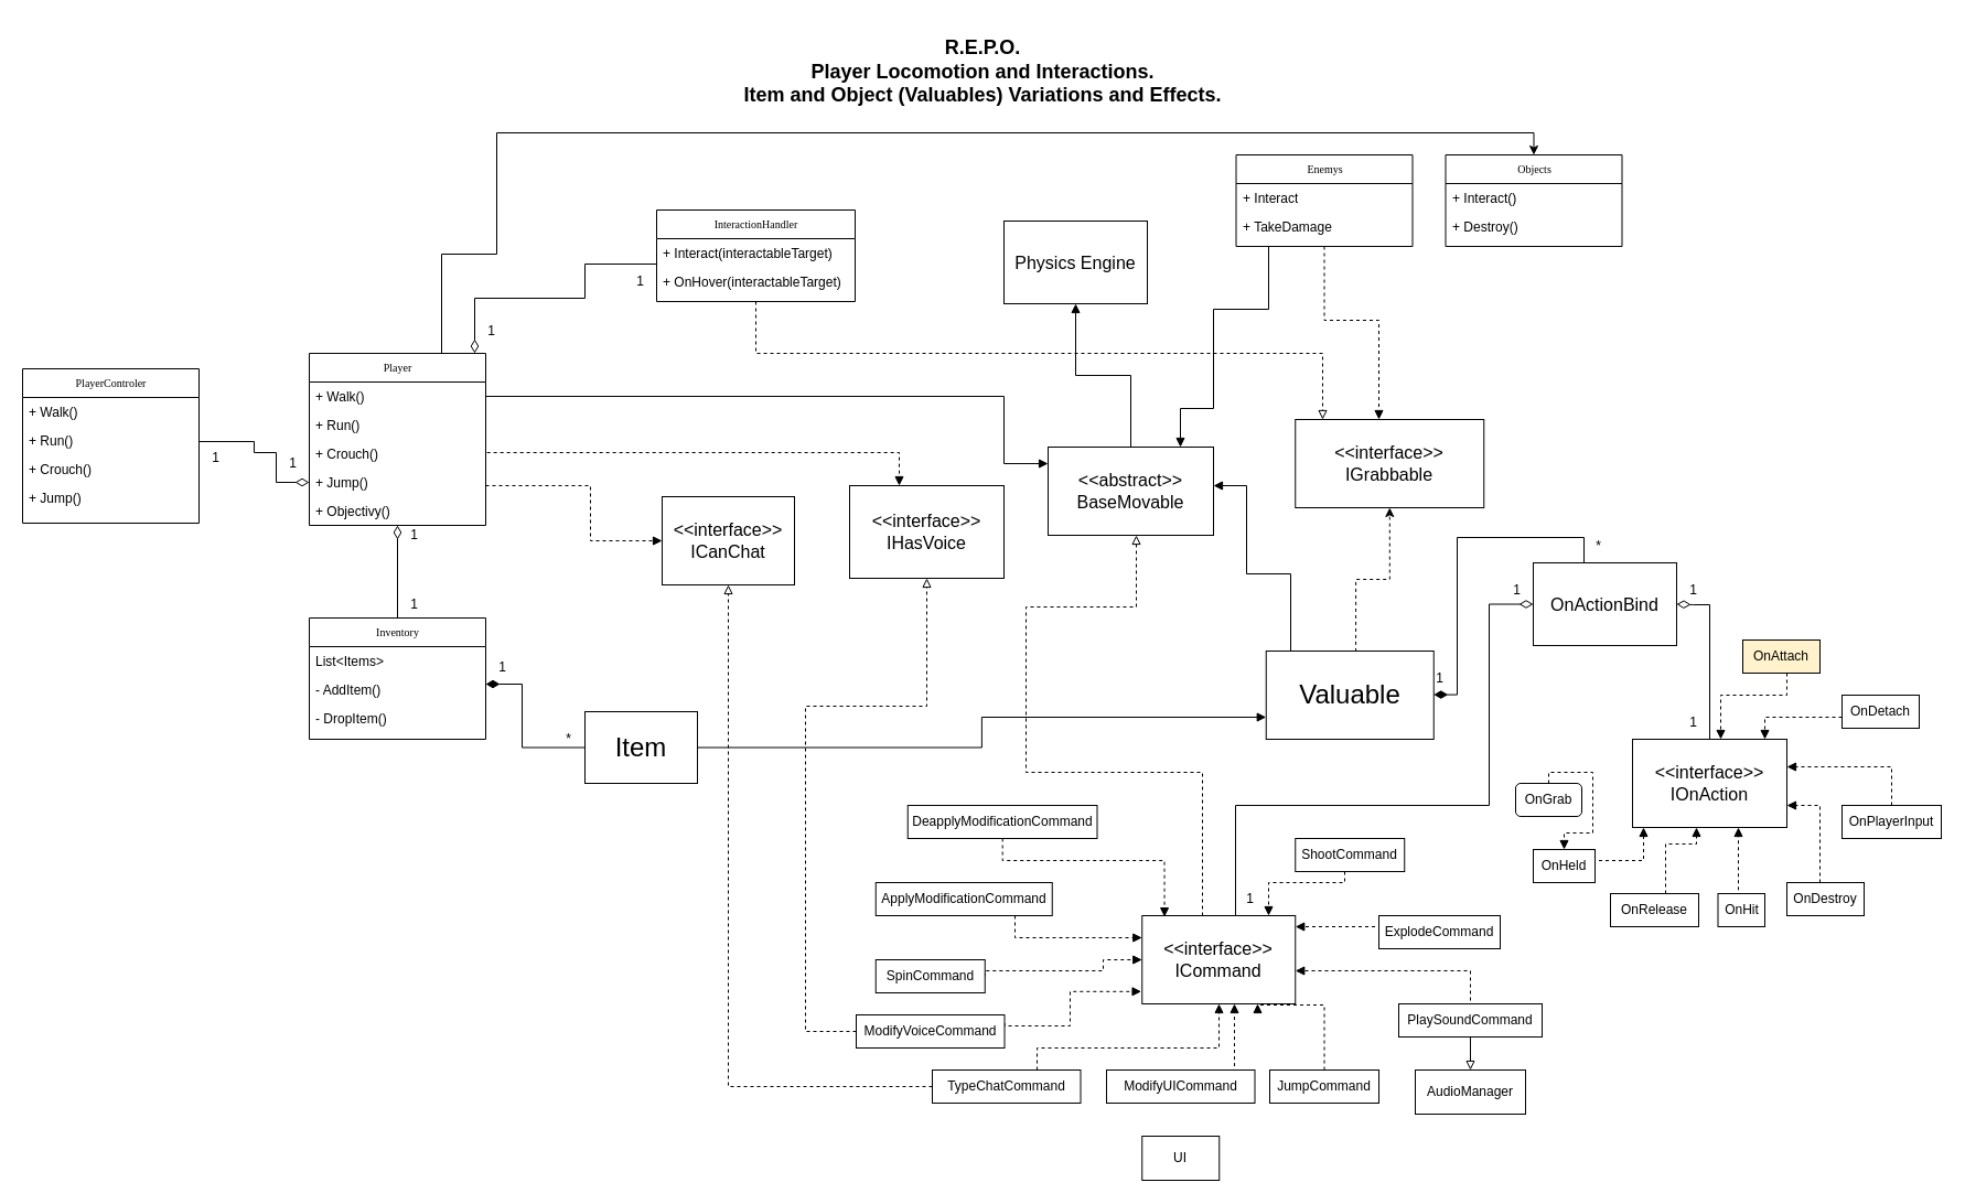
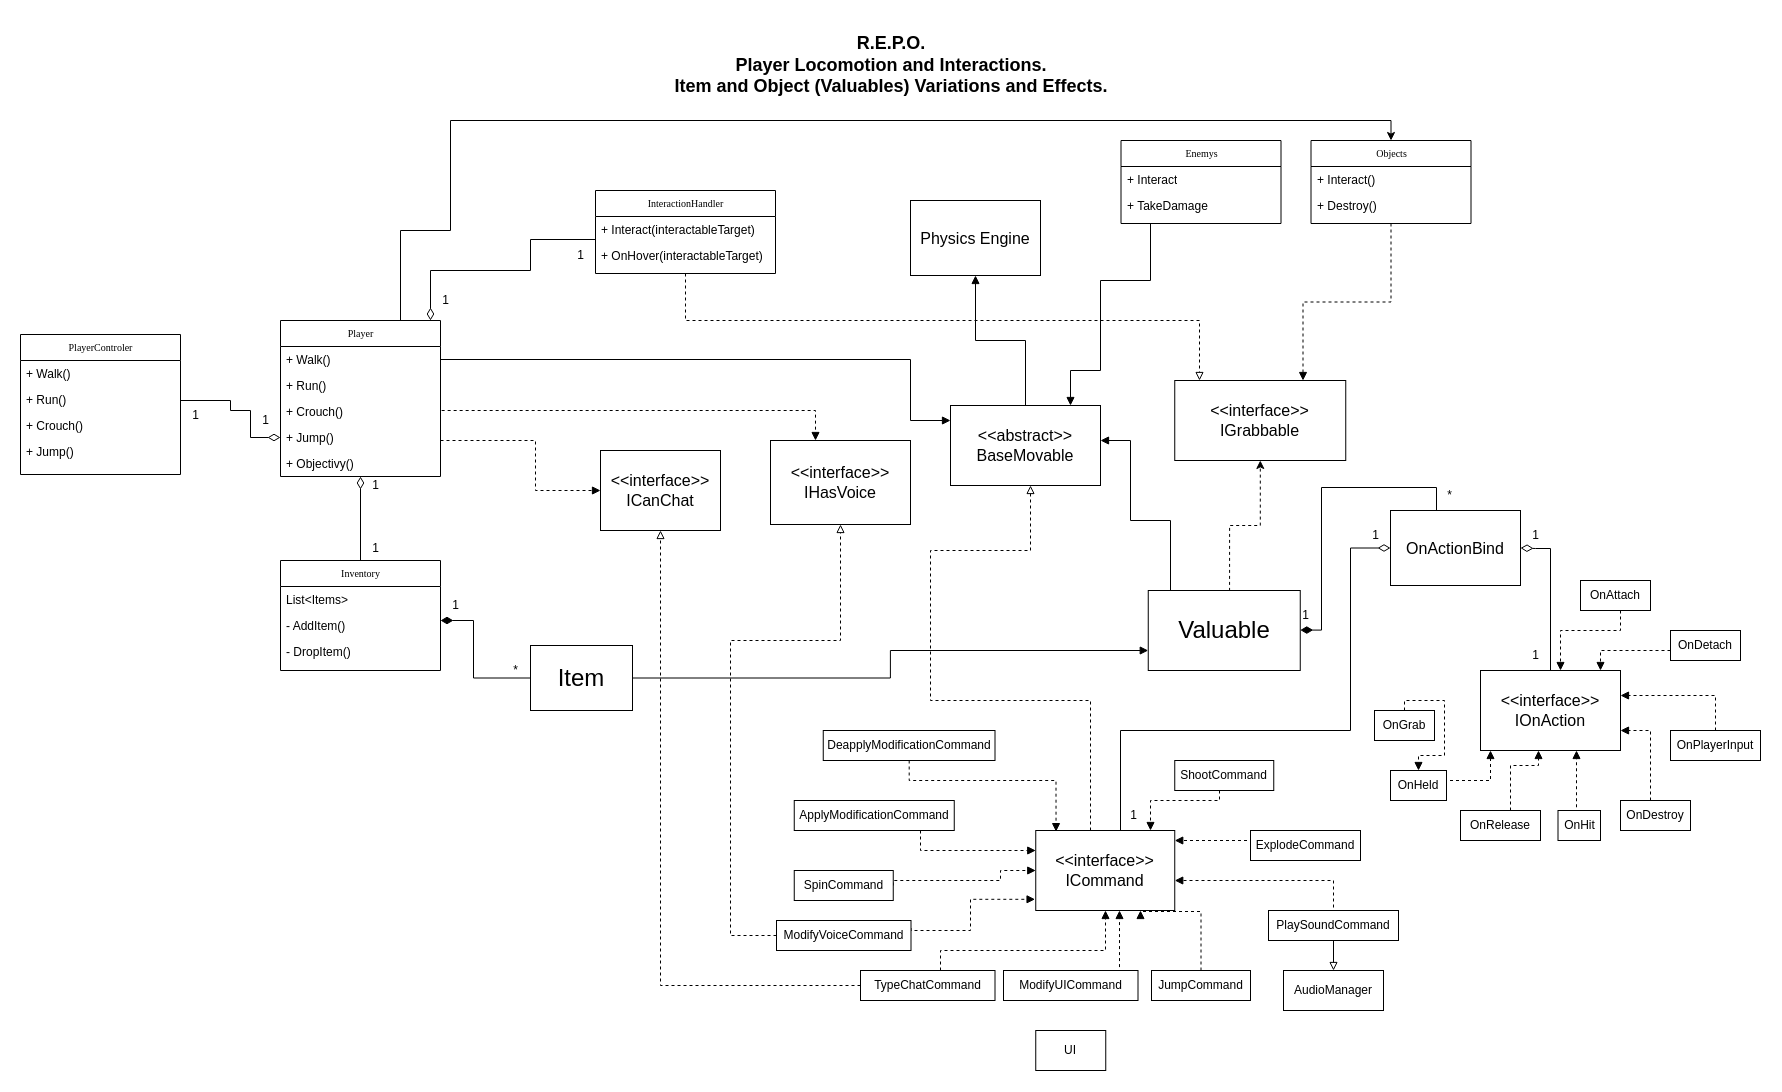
- <mxCell id="87" style="edgeStyle=orthogonalEdgeStyle;rounded=0;orthogonalLoop=1;jettySize=auto;html=1;dashed=1;endArrow=block;endFill=1;" edge="1" parent="1" source="89" target="2"><mxGeometry relative="1" as="geometry"><Array as="points"><mxPoint x="1200" y="290" /><mxPoint x="1250" y="290" /></Array></mxGeometry></mxCell>
+ <mxCell id="95" value="" style="endArrow=block;dashed=1;endFill=1;endSize=6;html=1;rounded=0;exitX=0.5;exitY=1;exitDx=0;exitDy=0;entryX=0.75;entryY=0;entryDx=0;entryDy=0;edgeStyle=orthogonalEdgeStyle;" edge="1" parent="1" source="92" target="2"><mxGeometry width="160" relative="1" as="geometry"><mxPoint x="90" y="888" as="sourcePoint" /><mxPoint x="270" y="808" as="targetPoint" /></mxGeometry></mxCell>
- <mxCell id="56" value="OnAttach" style="rounded=0;whiteSpace=wrap;html=1;fillColor=#fff2cc;" vertex="1" parent="1"><mxGeometry x="1580" y="580" width="70" height="30" as="geometry" /></mxCell>
+ <mxCell id="56" value="OnAttach" style="rounded=0;whiteSpace=wrap;html=1;" vertex="1" parent="1"><mxGeometry x="1580" y="580" width="70" height="30" as="geometry" /></mxCell>
- <mxCell id="12" value="OnGrab" style="whiteSpace=wrap;html=1;rounded=1;" vertex="1" parent="1"><mxGeometry x="1374" y="710" width="60" height="30" as="geometry" /></mxCell>
+ <mxCell id="12" value="OnGrab" style="whiteSpace=wrap;html=1;rounded=0;" vertex="1" parent="1"><mxGeometry x="1374" y="710" width="60" height="30" as="geometry" /></mxCell>
- <mxCell id="46" value="TypeChatCommand" style="whiteSpace=wrap;html=1;rounded=0;" vertex="1" parent="1"><mxGeometry x="845" y="970" width="134.5" height="30" as="geometry" /></mxCell>
+ <mxCell id="46" value="TypeChatCommand" style="whiteSpace=wrap;html=1;rounded=0;" vertex="1" parent="1"><mxGeometry x="860" y="970" width="134.5" height="30" as="geometry" /></mxCell>
